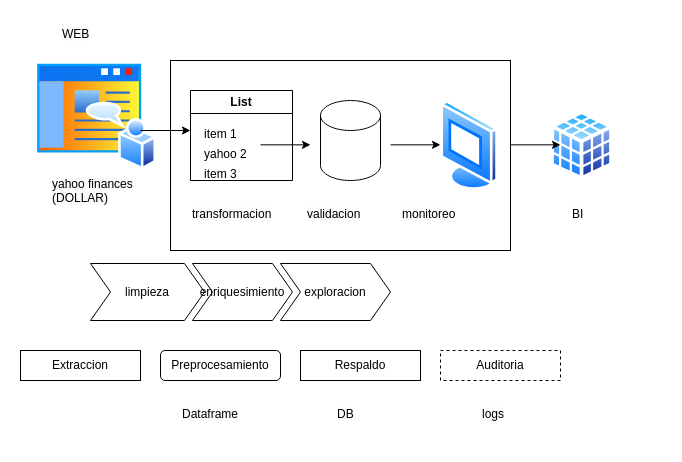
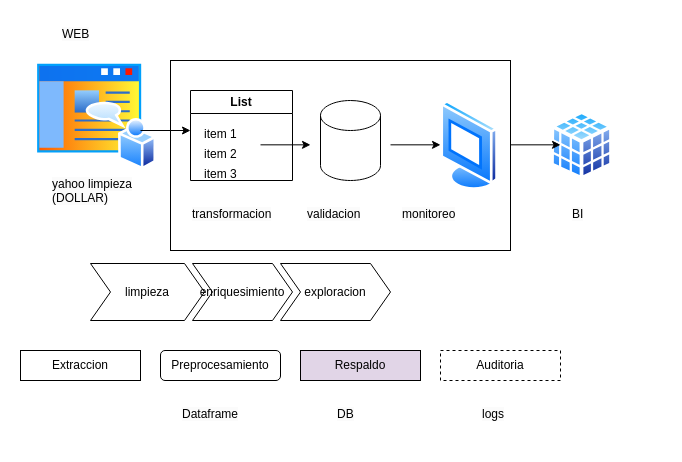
- <mxCell id="30" value="yahoo 2" style="text;whiteSpace=wrap;html=1;" vertex="1" parent="1"><mxGeometry x="202" y="140" width="90" height="40" as="geometry" /></mxCell>
+ <mxCell id="30" value="item 2" style="text;whiteSpace=wrap;html=1;" vertex="1" parent="1"><mxGeometry x="202" y="140" width="90" height="40" as="geometry" /></mxCell>
- <mxCell id="11" value="&lt;span style=&quot;color: rgb(0, 0, 0); font-family: Helvetica; font-size: 12px; font-style: normal; font-variant-ligatures: normal; font-variant-caps: normal; font-weight: 400; letter-spacing: normal; orphans: 2; text-align: center; text-indent: 0px; text-transform: none; widows: 2; word-spacing: 0px; -webkit-text-stroke-width: 0px; white-space: normal; background-color: rgb(251, 251, 251); text-decoration-thickness: initial; text-decoration-style: initial; text-decoration-color: initial; float: none; display: inline !important;&quot;&gt;yahoo finances&lt;/span&gt;&lt;div&gt;&lt;span style=&quot;color: rgb(0, 0, 0); font-family: Helvetica; font-size: 12px; font-style: normal; font-variant-ligatures: normal; font-variant-caps: normal; font-weight: 400; letter-spacing: normal; orphans: 2; text-align: center; text-indent: 0px; text-transform: none; widows: 2; word-spacing: 0px; -webkit-text-stroke-width: 0px; white-space: normal; background-color: rgb(251, 251, 251); text-decoration-thickness: initial; text-decoration-style: initial; text-decoration-color: initial; float: none; display: inline !important;&quot;&gt;(DOLLAR)&lt;/span&gt;&lt;/div&gt;" style="text;whiteSpace=wrap;html=1;" vertex="1" parent="1"><mxGeometry x="50" y="170" width="90" height="40" as="geometry" /></mxCell>
+ <mxCell id="11" value="&lt;span style=&quot;color: rgb(0, 0, 0); font-family: Helvetica; font-size: 12px; font-style: normal; font-variant-ligatures: normal; font-variant-caps: normal; font-weight: 400; letter-spacing: normal; orphans: 2; text-align: center; text-indent: 0px; text-transform: none; widows: 2; word-spacing: 0px; -webkit-text-stroke-width: 0px; white-space: normal; background-color: rgb(251, 251, 251); text-decoration-thickness: initial; text-decoration-style: initial; text-decoration-color: initial; float: none; display: inline !important;&quot;&gt;yahoo limpieza&lt;/span&gt;&lt;div&gt;&lt;span style=&quot;color: rgb(0, 0, 0); font-family: Helvetica; font-size: 12px; font-style: normal; font-variant-ligatures: normal; font-variant-caps: normal; font-weight: 400; letter-spacing: normal; orphans: 2; text-align: center; text-indent: 0px; text-transform: none; widows: 2; word-spacing: 0px; -webkit-text-stroke-width: 0px; white-space: normal; background-color: rgb(251, 251, 251); text-decoration-thickness: initial; text-decoration-style: initial; text-decoration-color: initial; float: none; display: inline !important;&quot;&gt;(DOLLAR)&lt;/span&gt;&lt;/div&gt;" style="text;whiteSpace=wrap;html=1;" vertex="1" parent="1"><mxGeometry x="50" y="170" width="90" height="40" as="geometry" /></mxCell>
- <mxCell id="6" value="Respaldo" style="rounded=0;whiteSpace=wrap;html=1;" vertex="1" parent="1"><mxGeometry x="300" y="350" width="120" height="30" as="geometry" /></mxCell>
+ <mxCell id="6" value="Respaldo" style="rounded=0;whiteSpace=wrap;html=1;fillColor=#e1d5e7;" vertex="1" parent="1"><mxGeometry x="300" y="350" width="120" height="30" as="geometry" /></mxCell>
